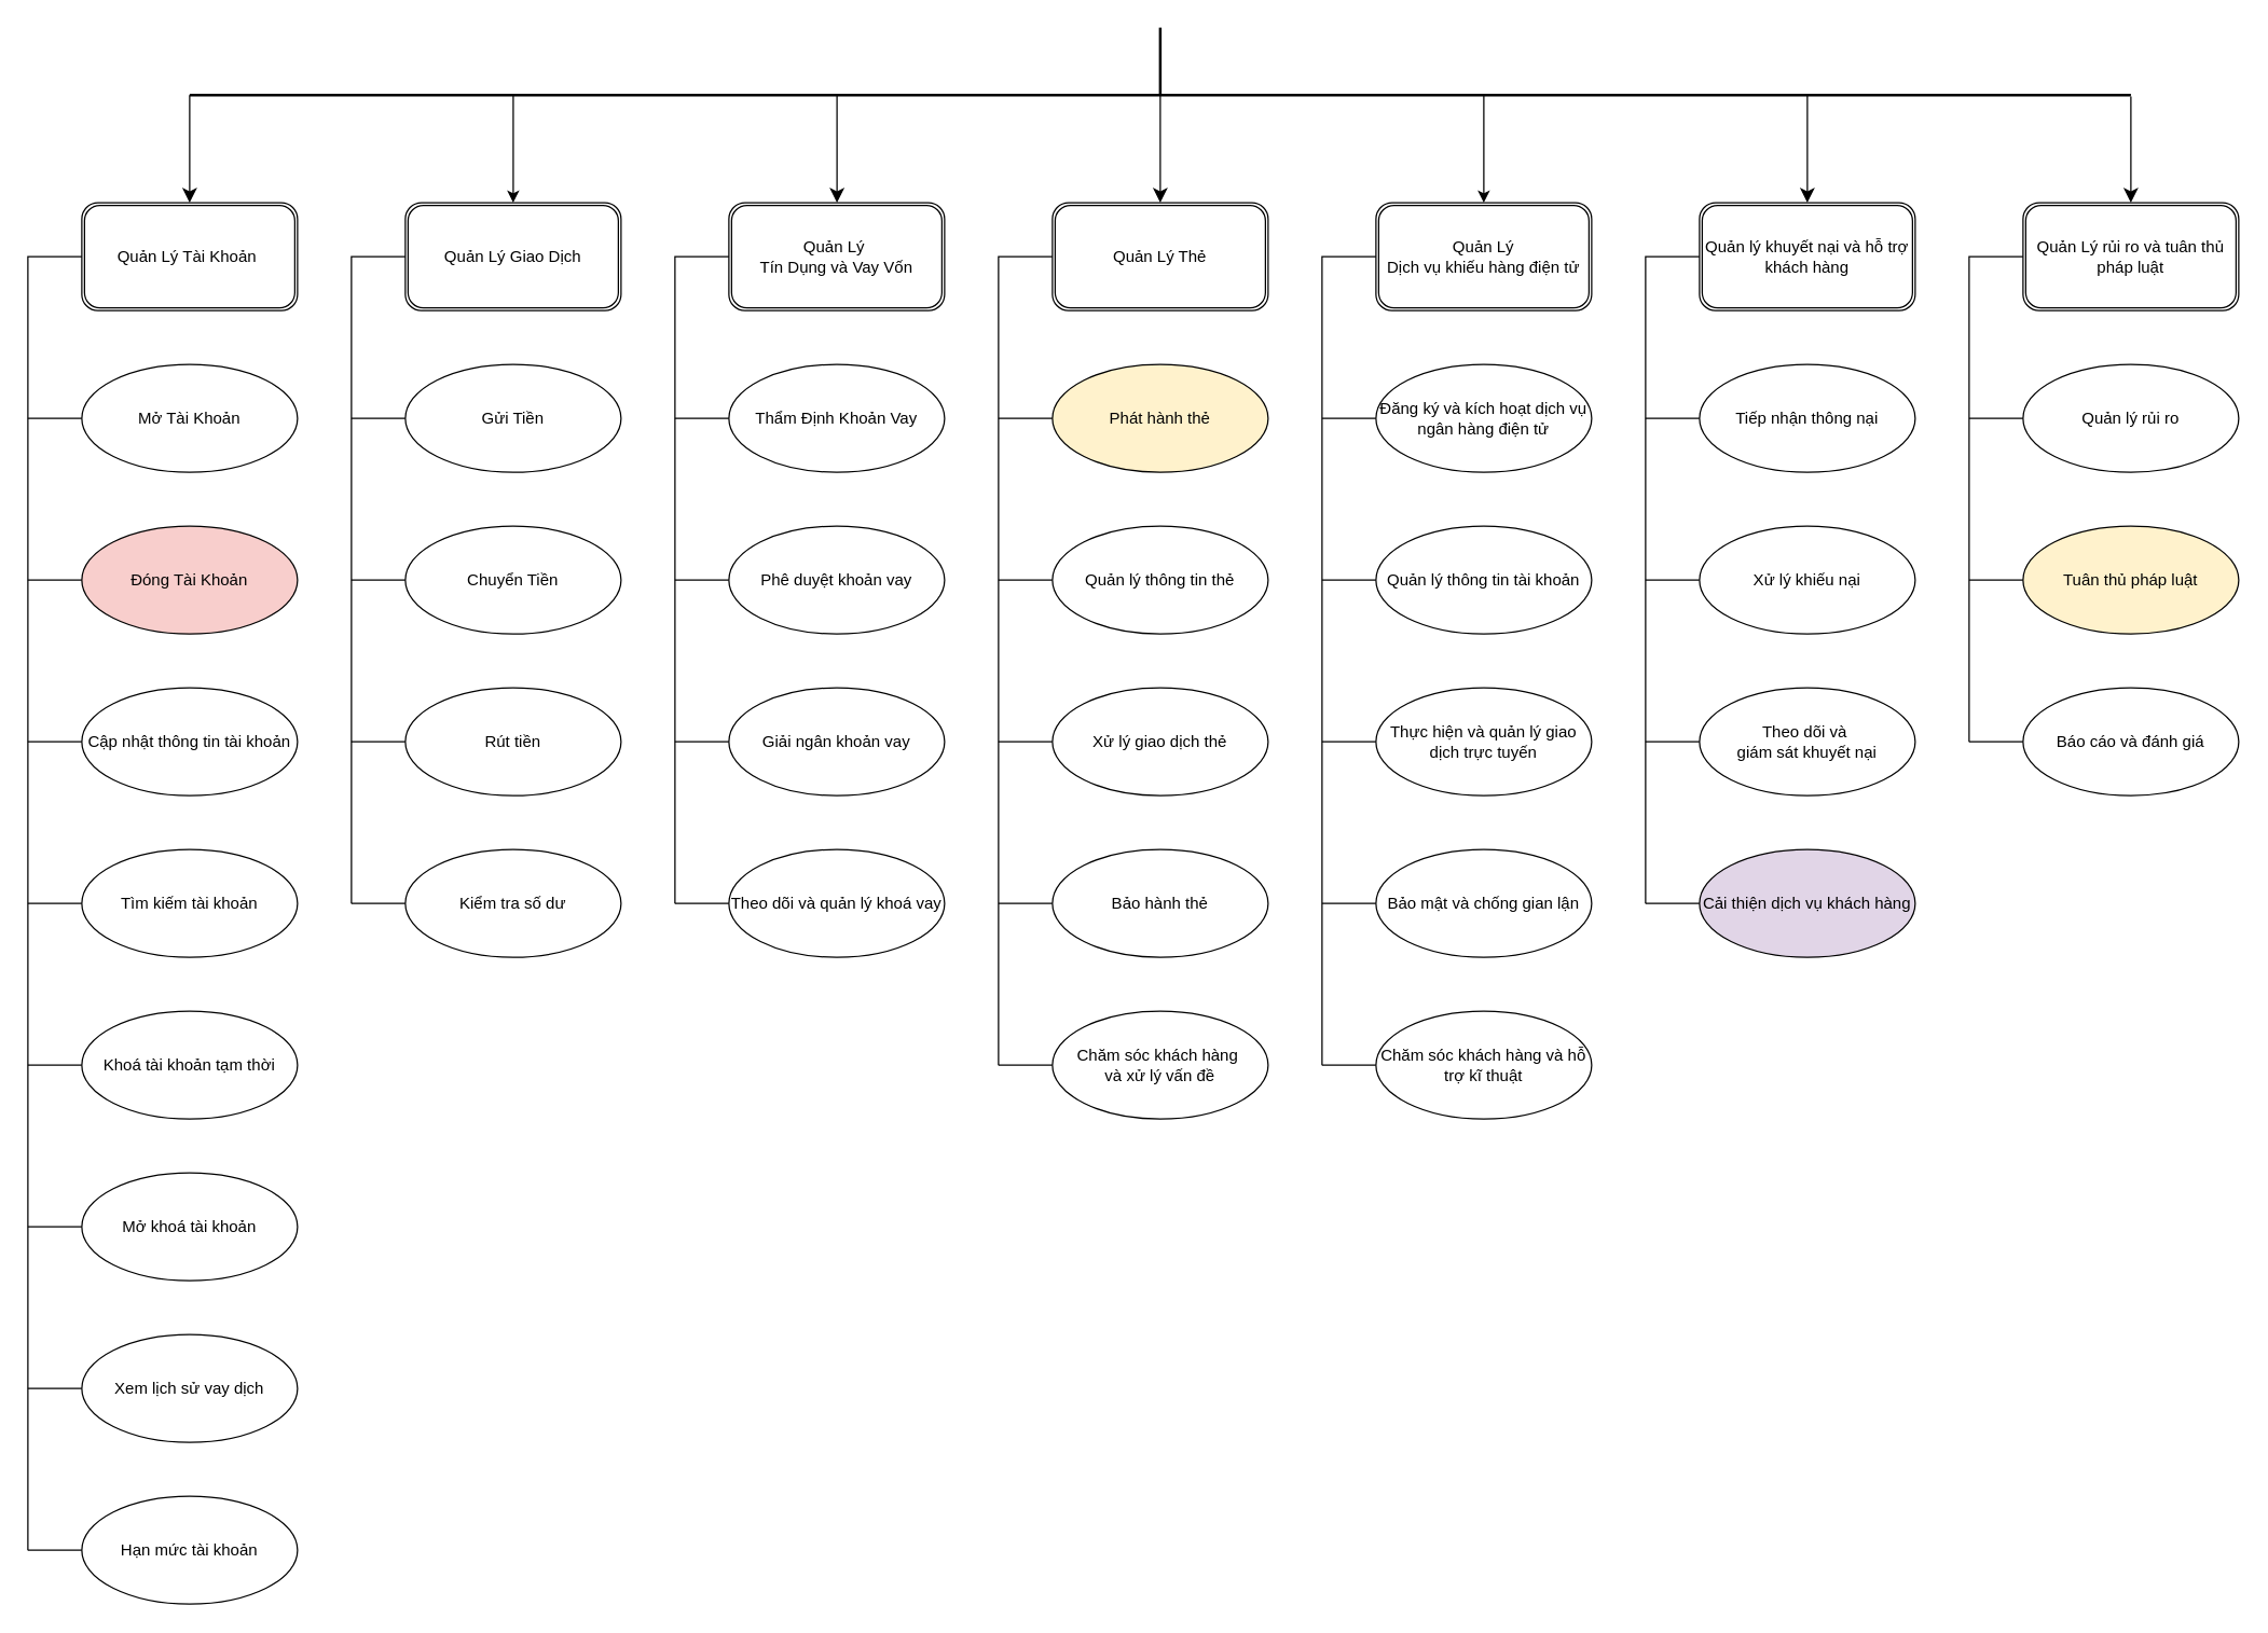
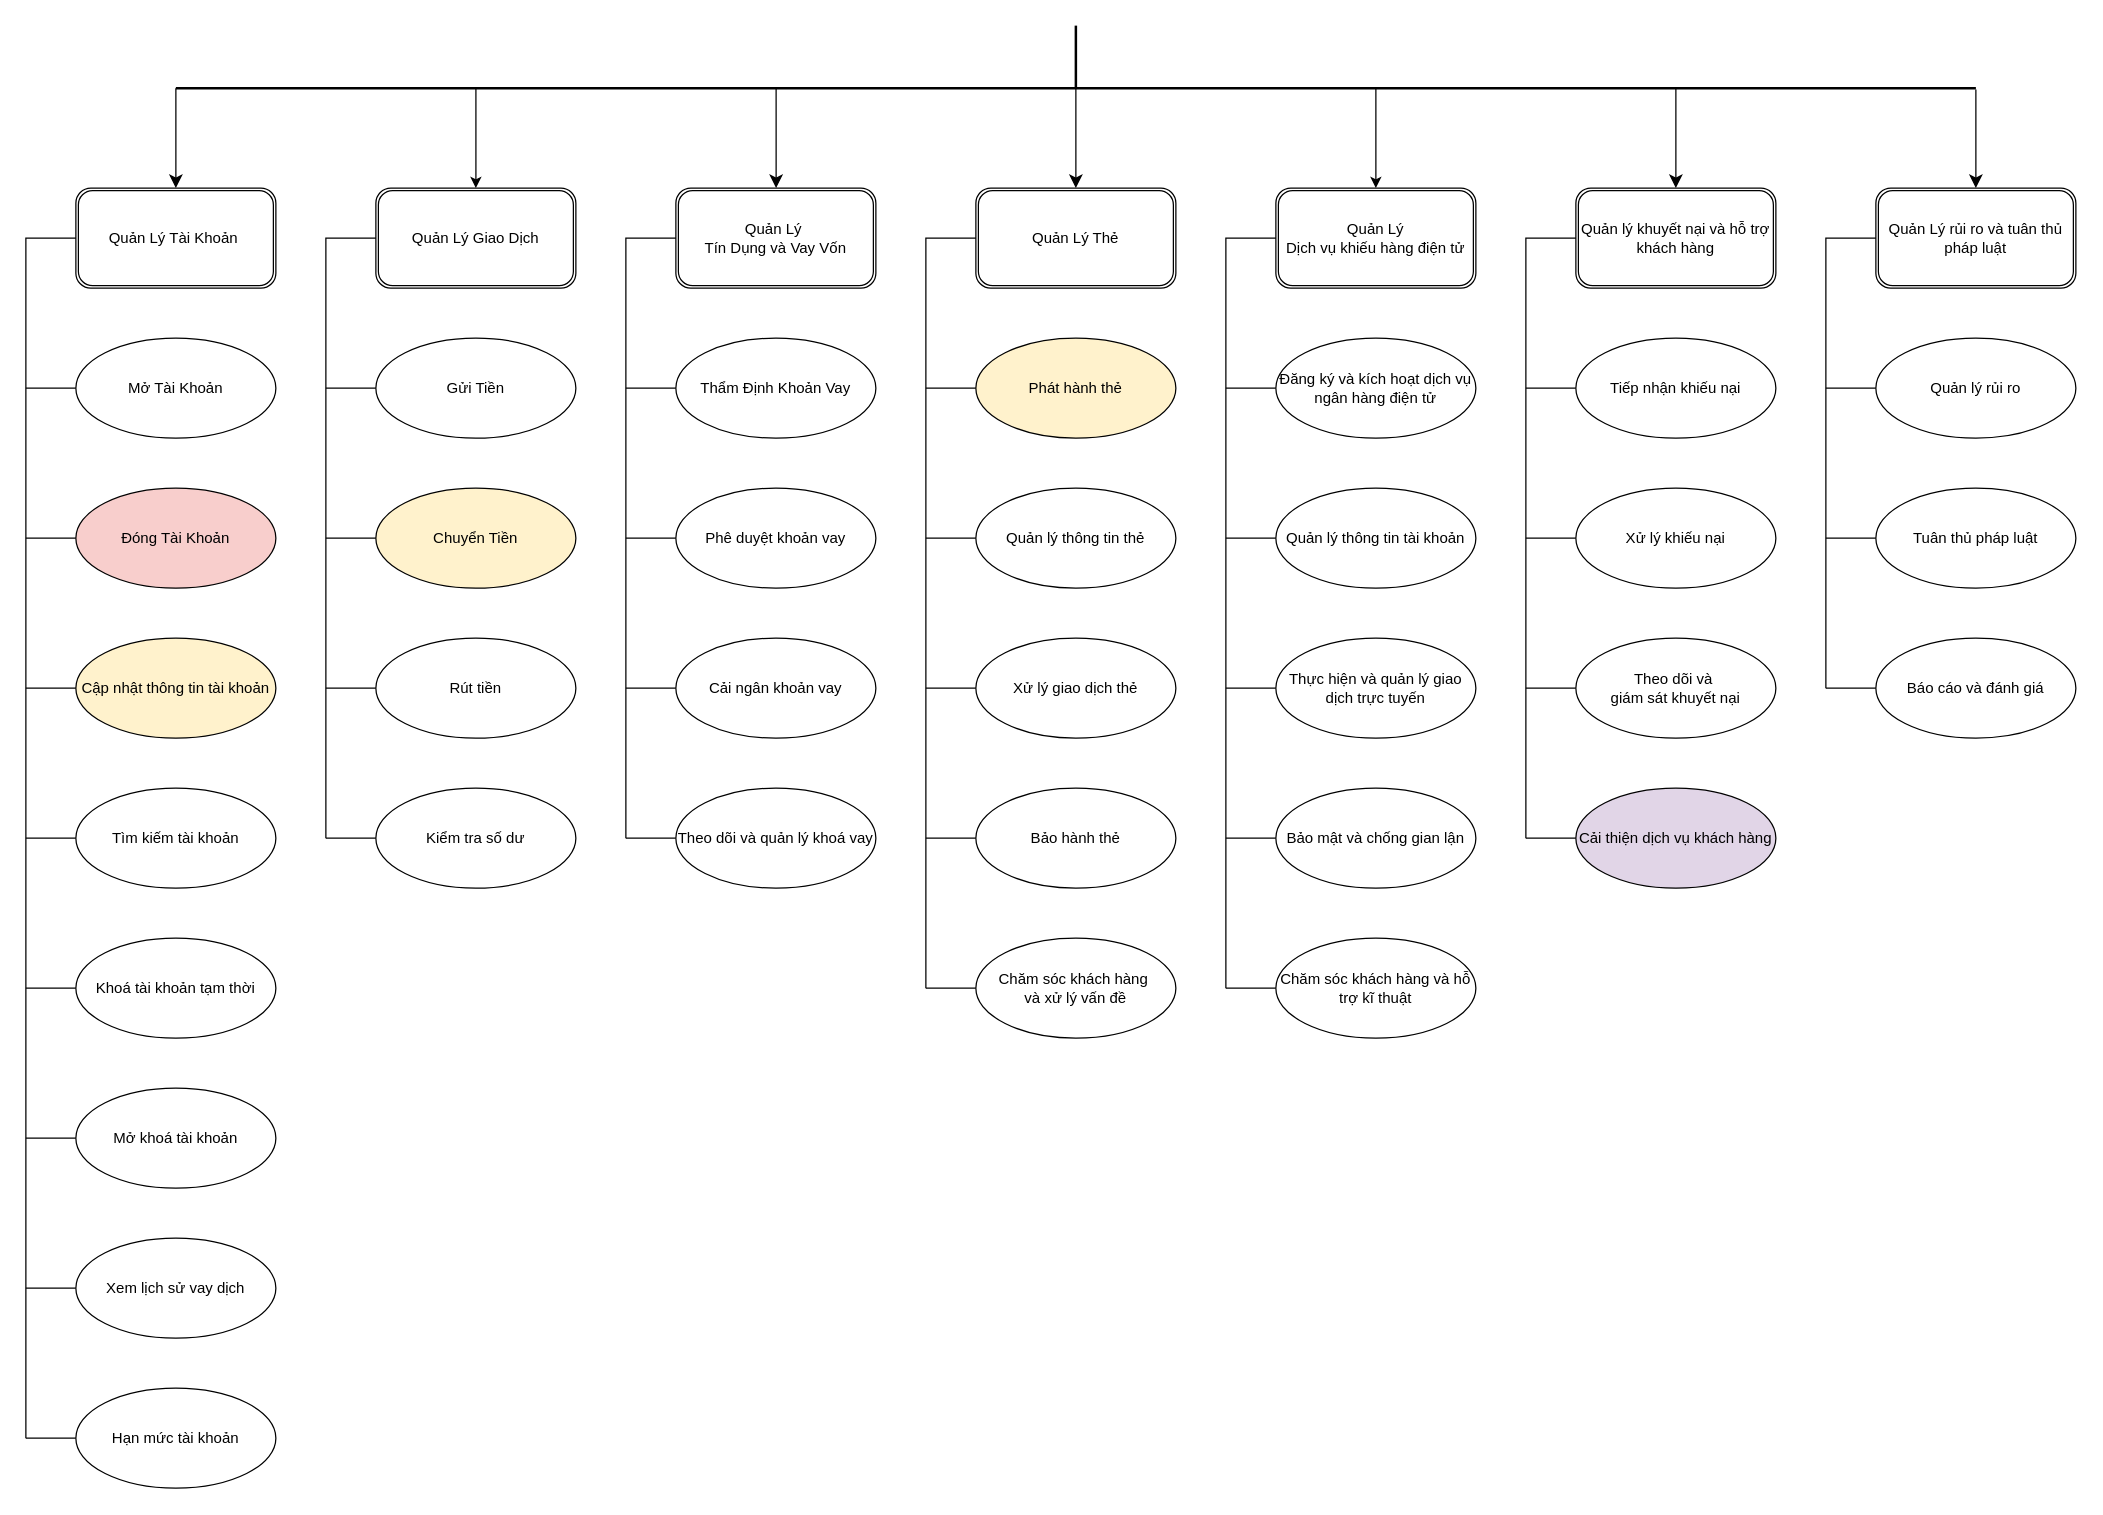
- <mxCell id="77" value="Tiếp nhận thông nại" style="ellipse;whiteSpace=wrap;html=1;" parent="1" vertex="1"><mxGeometry x="1260" y="270" width="160" height="80" as="geometry" /></mxCell>
+ <mxCell id="77" value="Tiếp nhận khiếu nại" style="ellipse;whiteSpace=wrap;html=1;" parent="1" vertex="1"><mxGeometry x="1260" y="270" width="160" height="80" as="geometry" /></mxCell>
- <mxCell id="41" value="Chuyển Tiền" style="ellipse;whiteSpace=wrap;html=1;" parent="1" vertex="1"><mxGeometry x="300" y="390" width="160" height="80" as="geometry" /></mxCell>
+ <mxCell id="41" value="Chuyển Tiền" style="ellipse;whiteSpace=wrap;html=1;fillColor=#fff2cc;" parent="1" vertex="1"><mxGeometry x="300" y="390" width="160" height="80" as="geometry" /></mxCell>
- <mxCell id="89" value="Tuân thủ pháp luật" style="ellipse;whiteSpace=wrap;html=1;fillColor=#fff2cc;" parent="1" vertex="1"><mxGeometry x="1500" y="390" width="160" height="80" as="geometry" /></mxCell>
+ <mxCell id="89" value="Tuân thủ pháp luật" style="ellipse;whiteSpace=wrap;html=1;" parent="1" vertex="1"><mxGeometry x="1500" y="390" width="160" height="80" as="geometry" /></mxCell>
- <mxCell id="29" value="Cập nhật thông tin tài khoản" style="ellipse;whiteSpace=wrap;html=1;" parent="1" vertex="1"><mxGeometry x="60" y="510" width="160" height="80" as="geometry" /></mxCell>
+ <mxCell id="29" value="Cập nhật thông tin tài khoản" style="ellipse;whiteSpace=wrap;html=1;fillColor=#fff2cc;" parent="1" vertex="1"><mxGeometry x="60" y="510" width="160" height="80" as="geometry" /></mxCell>
- <mxCell id="51" value="Giải ngân khoản vay" style="ellipse;whiteSpace=wrap;html=1;" parent="1" vertex="1"><mxGeometry x="540" y="510" width="160" height="80" as="geometry" /></mxCell>
+ <mxCell id="51" value="Cải ngân khoản vay" style="ellipse;whiteSpace=wrap;html=1;" parent="1" vertex="1"><mxGeometry x="540" y="510" width="160" height="80" as="geometry" /></mxCell>
